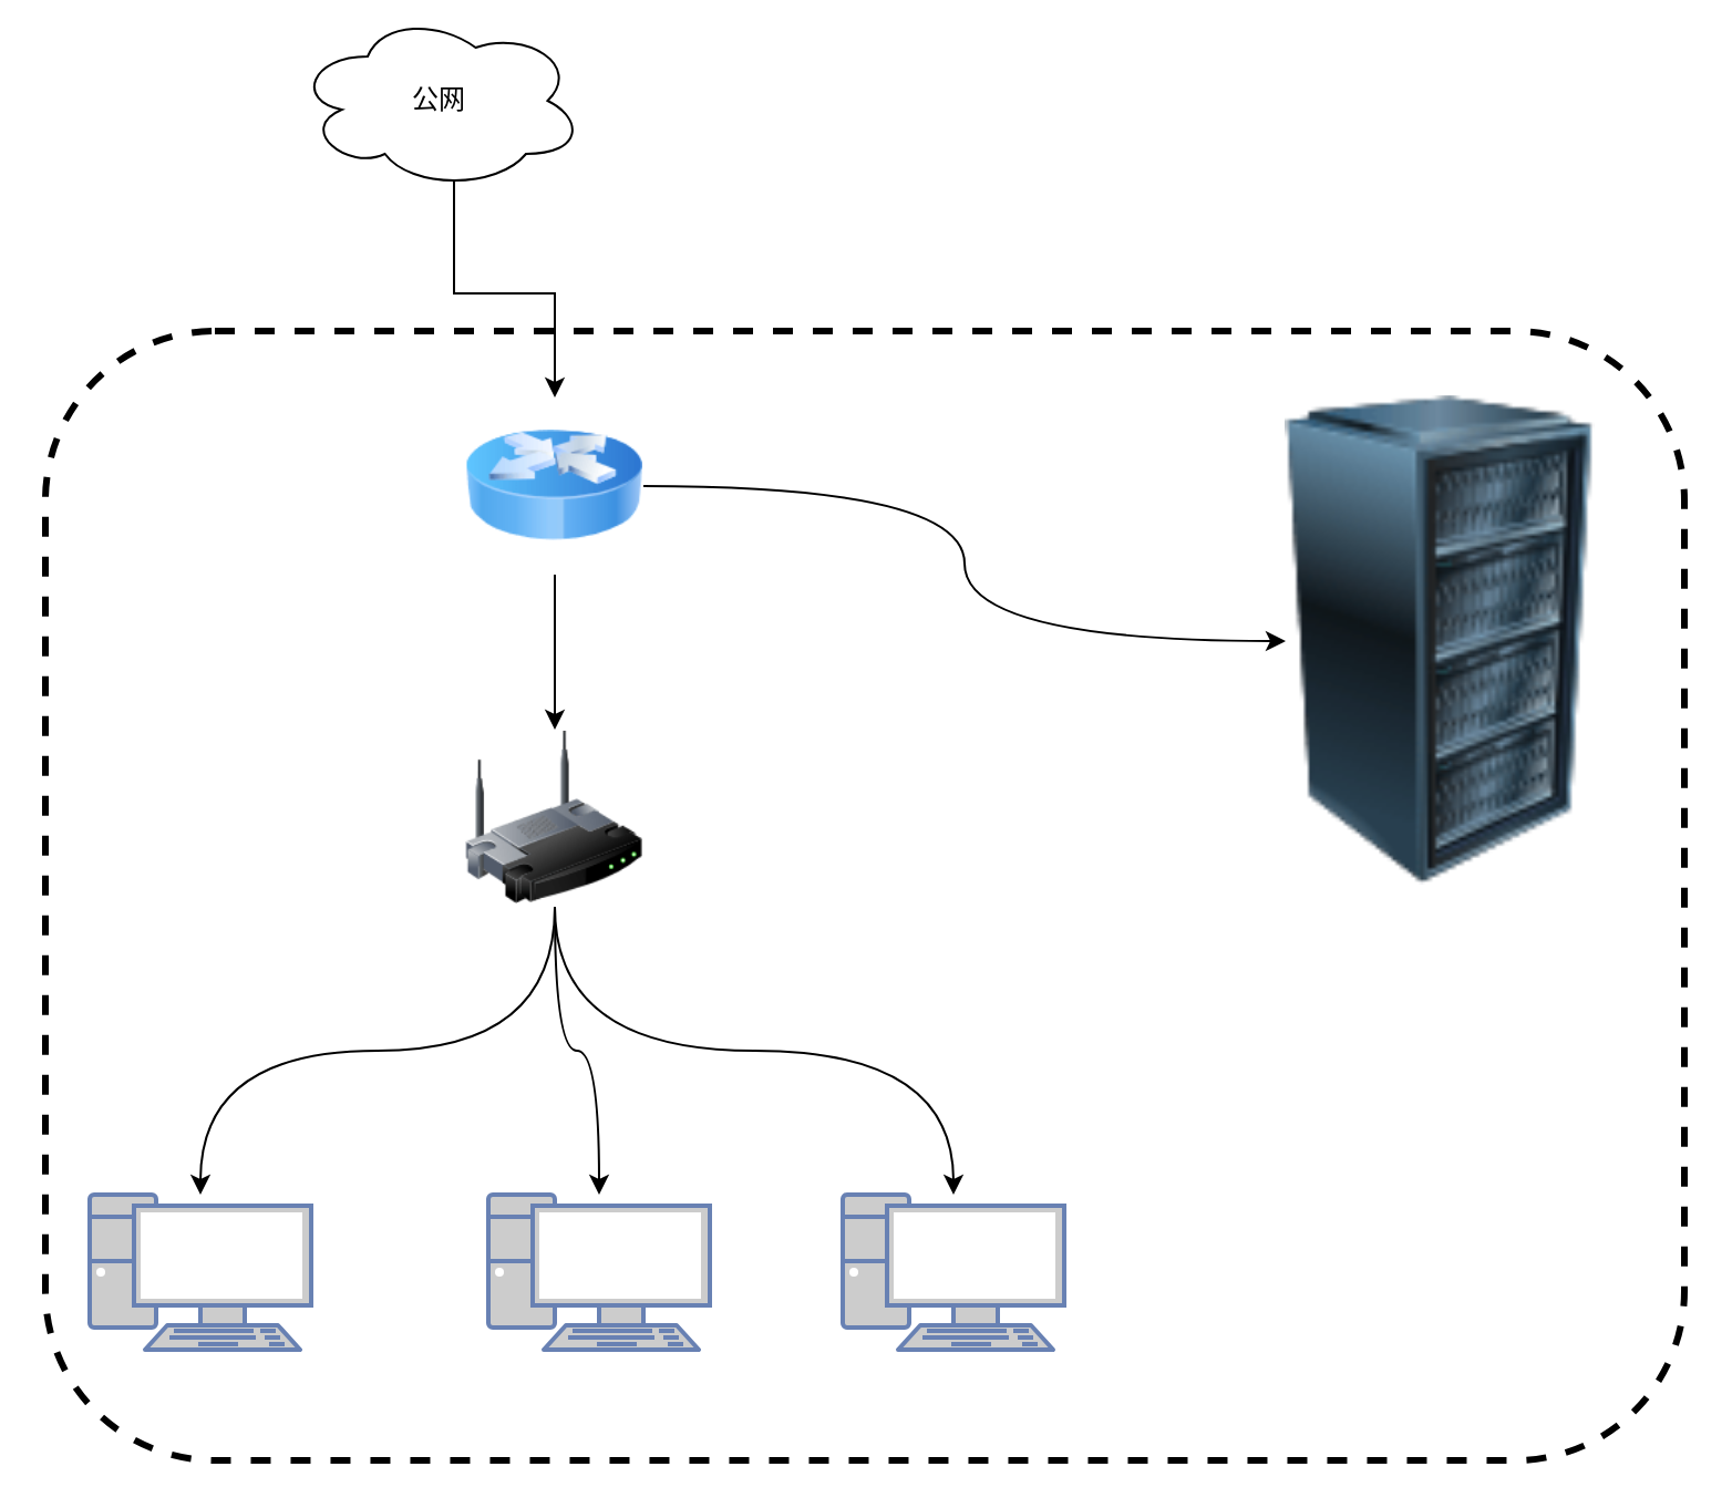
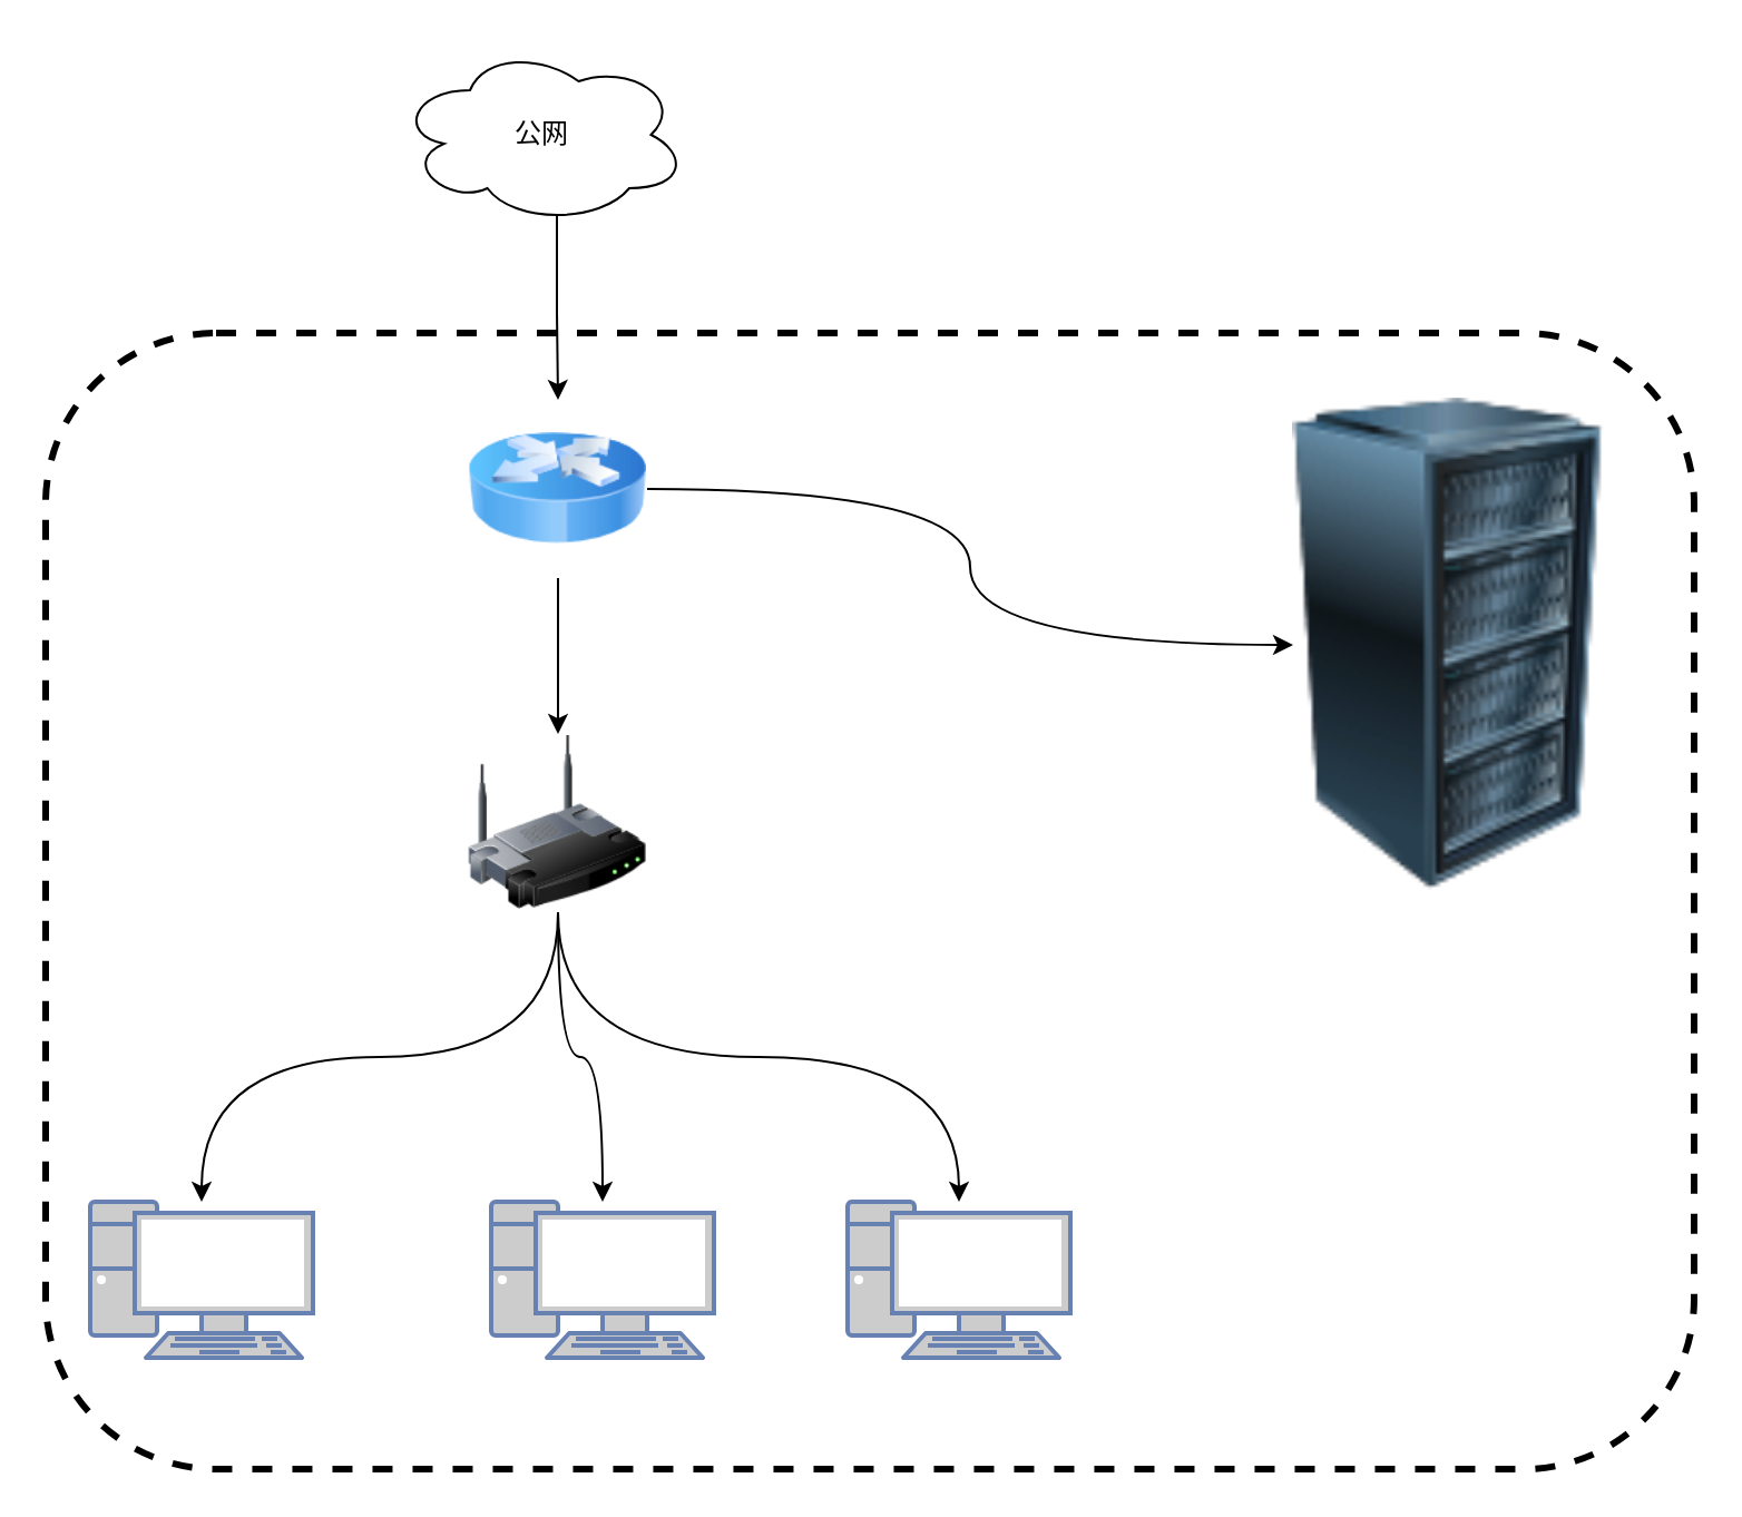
- <mxCell id="7" value="公网" style="ellipse;shape=cloud;whiteSpace=wrap;html=1;" vertex="1" parent="1"><mxGeometry x="133" y="5" width="130" height="80" as="geometry" /></mxCell>
+ <mxCell id="7" value="公网" style="ellipse;shape=cloud;whiteSpace=wrap;html=1;" vertex="1" parent="1"><mxGeometry x="178" y="20" width="130" height="80" as="geometry" /></mxCell>
